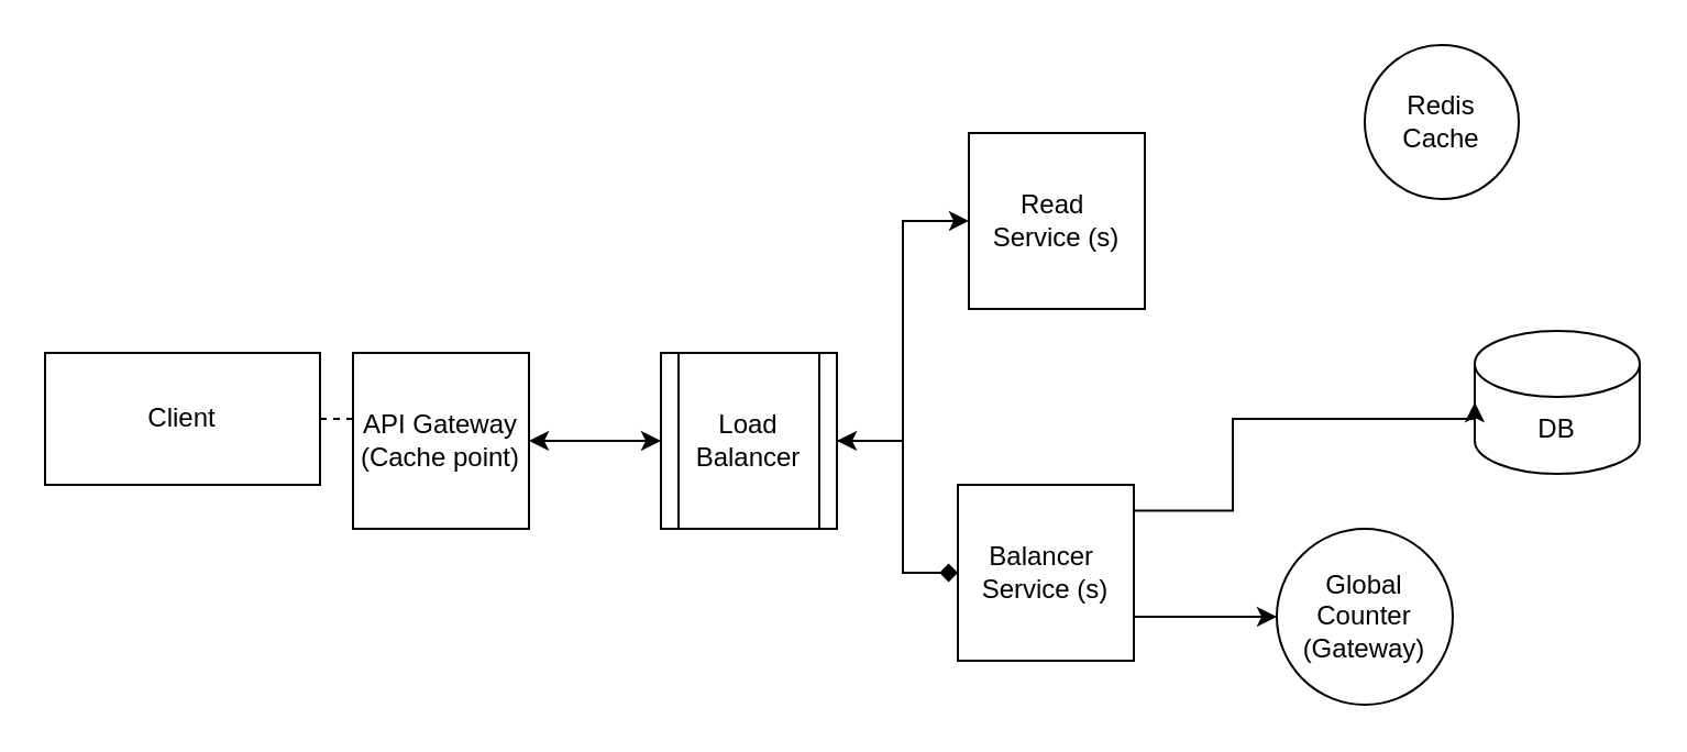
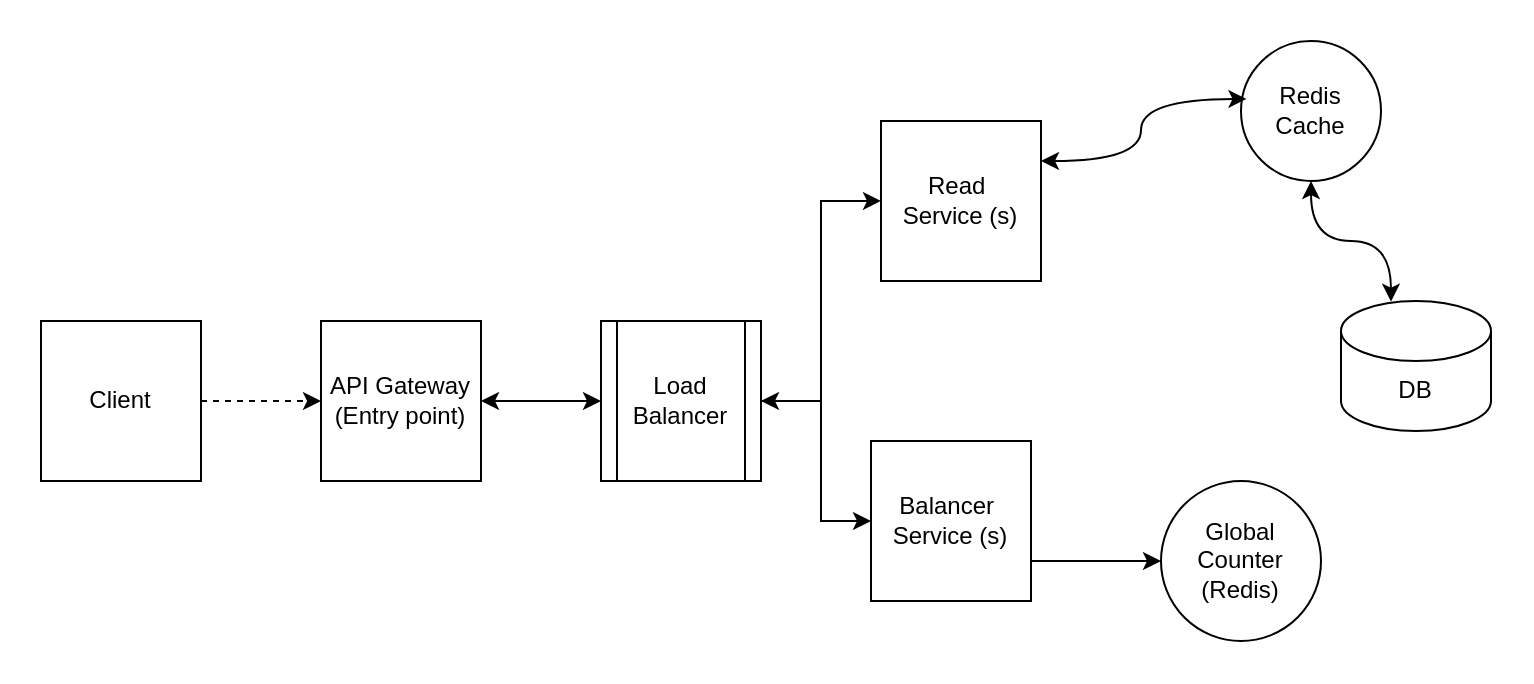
+ <mxCell id="13" style="edgeStyle=orthogonalEdgeStyle;rounded=0;orthogonalLoop=1;jettySize=auto;html=1;entryX=0.039;entryY=0.414;entryDx=0;entryDy=0;entryPerimeter=0;startArrow=classic;exitX=1;exitY=0.25;exitDx=0;exitDy=0;curved=1;" edge="1" parent="1" source="9" target="7"><mxGeometry relative="1" as="geometry" /></mxCell>
+ <mxCell id="8" style="edgeStyle=orthogonalEdgeStyle;rounded=0;orthogonalLoop=1;jettySize=auto;html=1;entryX=0.333;entryY=0.005;entryDx=0;entryDy=0;entryPerimeter=0;curved=1;startArrow=classic;" edge="1" parent="1" source="7" target="6"><mxGeometry relative="1" as="geometry" /></mxCell>
- <mxCell id="3" value="Client" style="whiteSpace=wrap;html=1;aspect=fixed;" vertex="1" parent="1"><mxGeometry x="20" y="160" width="125" height="60" as="geometry" /></mxCell>
+ <mxCell id="3" value="Client" style="whiteSpace=wrap;html=1;aspect=fixed;" vertex="1" parent="1"><mxGeometry x="20" y="160" width="80" height="80" as="geometry" /></mxCell>
- <mxCell id="12" style="edgeStyle=orthogonalEdgeStyle;rounded=0;orthogonalLoop=1;jettySize=auto;html=1;exitX=0.994;exitY=0.147;exitDx=0;exitDy=0;entryX=0;entryY=0.5;entryDx=0;entryDy=0;entryPerimeter=0;exitPerimeter=0;" edge="1" parent="1" source="5" target="6"><mxGeometry relative="1" as="geometry"><Array as="points"><mxPoint x="560" y="232" /><mxPoint x="560" y="190" /></Array></mxGeometry></mxCell>
- <mxCell id="11" value="API Gateway (Cache point)" style="whiteSpace=wrap;html=1;aspect=fixed;" vertex="1" parent="1"><mxGeometry x="160" y="160" width="80" height="80" as="geometry" /></mxCell>
+ <mxCell id="11" value="API Gateway (Entry point)" style="whiteSpace=wrap;html=1;aspect=fixed;" vertex="1" parent="1"><mxGeometry x="160" y="160" width="80" height="80" as="geometry" /></mxCell>
- <mxCell id="15" style="edgeStyle=orthogonalEdgeStyle;rounded=0;orthogonalLoop=1;jettySize=auto;html=1;entryX=0;entryY=0.5;entryDx=0;entryDy=0;endArrow=diamond;" edge="1" parent="1" source="16" target="5"><mxGeometry relative="1" as="geometry"><Array as="points"><mxPoint x="410" y="200" /><mxPoint x="410" y="260" /></Array></mxGeometry></mxCell>
+ <mxCell id="15" style="edgeStyle=orthogonalEdgeStyle;rounded=0;orthogonalLoop=1;jettySize=auto;html=1;entryX=0;entryY=0.5;entryDx=0;entryDy=0;" edge="1" parent="1" source="16" target="5"><mxGeometry relative="1" as="geometry"><Array as="points"><mxPoint x="410" y="200" /><mxPoint x="410" y="260" /></Array></mxGeometry></mxCell>
- <mxCell id="17" value="Global Counter (Gateway)" style="ellipse;whiteSpace=wrap;html=1;aspect=fixed;" vertex="1" parent="1"><mxGeometry x="580" y="240" width="80" height="80" as="geometry" /></mxCell>
+ <mxCell id="17" value="Global Counter (Redis)" style="ellipse;whiteSpace=wrap;html=1;aspect=fixed;" vertex="1" parent="1"><mxGeometry x="580" y="240" width="80" height="80" as="geometry" /></mxCell>
